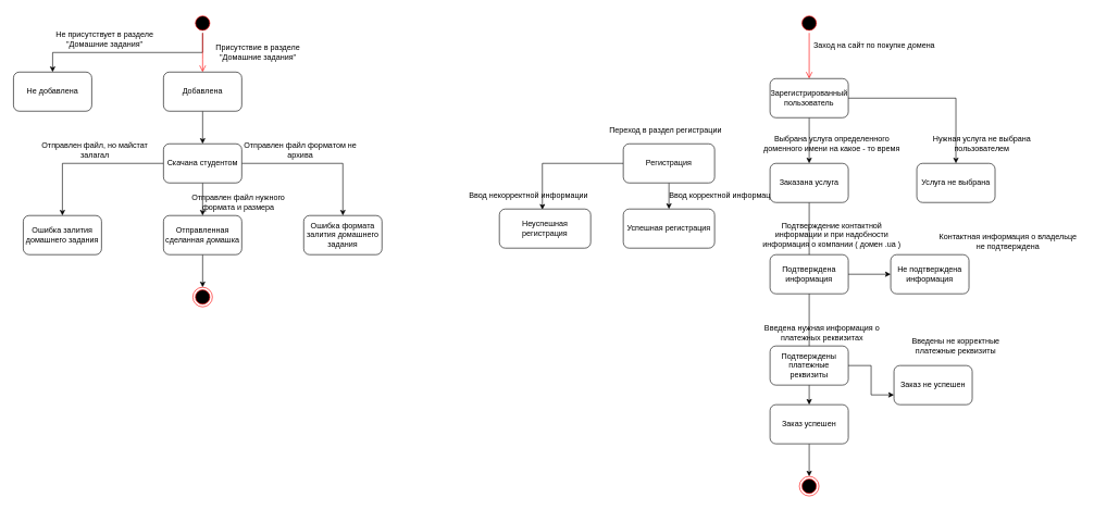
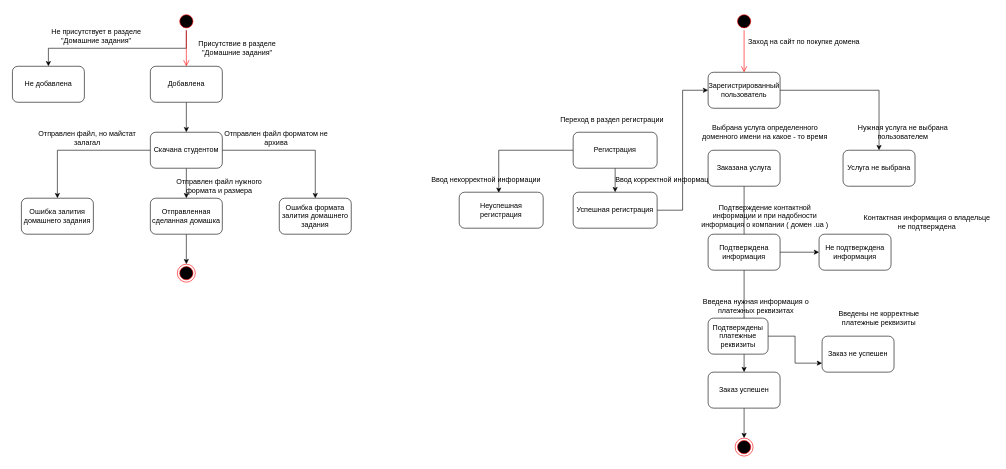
- <mxCell id="25" value="" style="edgeStyle=orthogonalEdgeStyle;rounded=0;orthogonalLoop=1;jettySize=auto;html=1;" edge="1" parent="1" source="27" target="38"><mxGeometry relative="1" as="geometry" /></mxCell>
+ <mxCell id="32" style="edgeStyle=orthogonalEdgeStyle;rounded=0;orthogonalLoop=1;jettySize=auto;html=1;exitX=1;exitY=0.5;exitDx=0;exitDy=0;entryX=0;entryY=0.5;entryDx=0;entryDy=0;" edge="1" parent="1" source="33" target="27"><mxGeometry relative="1" as="geometry" /></mxCell>
- <mxCell id="54" value="Подтверждены платежные реквизиты" style="rounded=1;whiteSpace=wrap;html=1;" vertex="1" parent="1"><mxGeometry x="1180" y="530" width="120" height="60" as="geometry" /></mxCell>
+ <mxCell id="54" value="Подтверждены платежные реквизиты" style="rounded=1;whiteSpace=wrap;html=1;" vertex="1" parent="1"><mxGeometry x="1180" y="530" width="100" height="60" as="geometry" /></mxCell>
